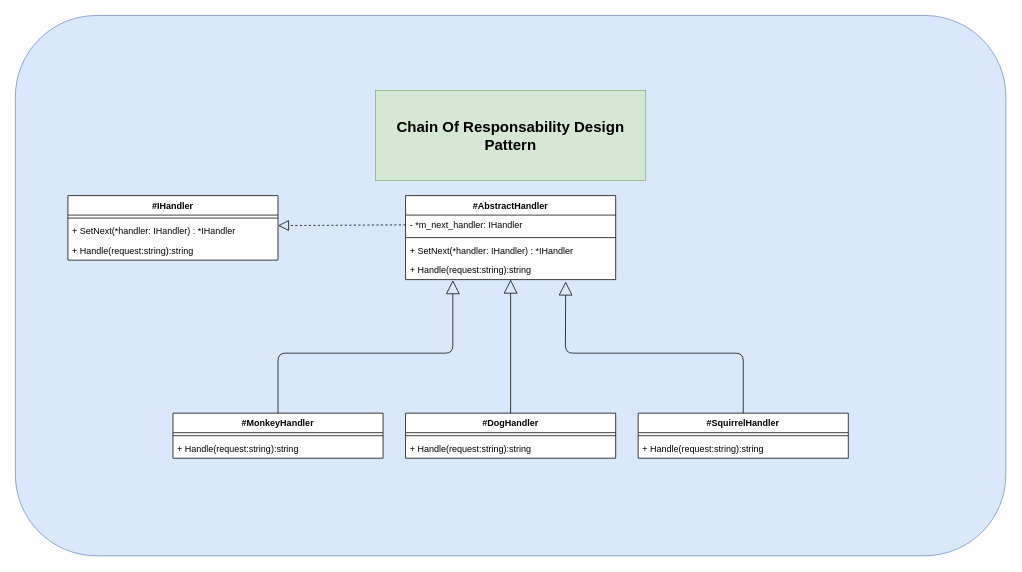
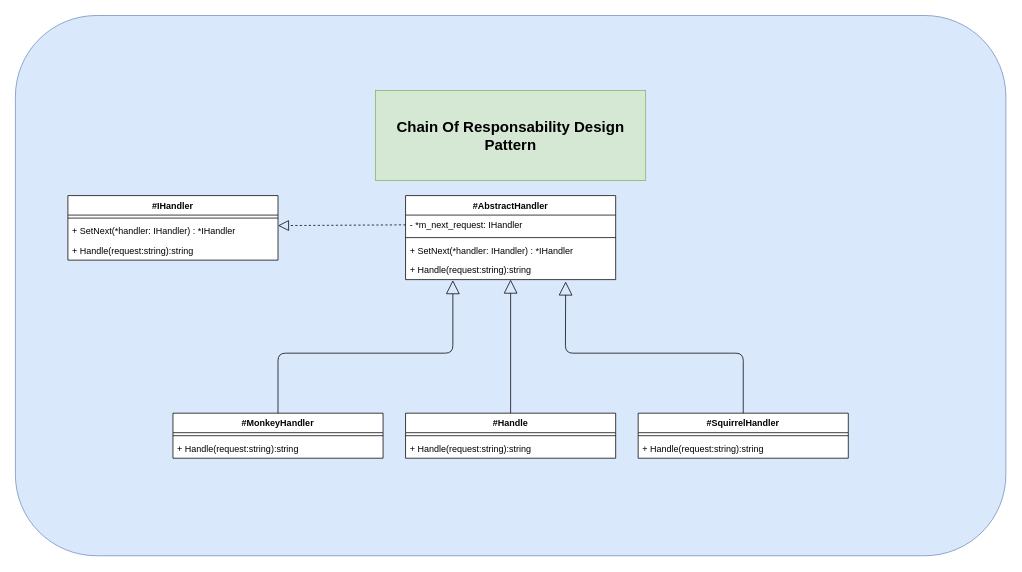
- <mxCell id="8" value="- *m_next_handler: IHandler " style="text;align=left;verticalAlign=top;spacingLeft=4;spacingRight=4;overflow=hidden;rotatable=0;points=[[0,0.5],[1,0.5]];portConstraint=eastwest;swimlaneFillColor=default;" vertex="1" parent="7"><mxGeometry y="26" width="280" height="26" as="geometry" /></mxCell>
+ <mxCell id="8" value="- *m_next_request: IHandler " style="text;align=left;verticalAlign=top;spacingLeft=4;spacingRight=4;overflow=hidden;rotatable=0;points=[[0,0.5],[1,0.5]];portConstraint=eastwest;swimlaneFillColor=default;" vertex="1" parent="7"><mxGeometry y="26" width="280" height="26" as="geometry" /></mxCell>
- <mxCell id="16" value="#DogHandler" style="swimlane;fontStyle=1;align=center;verticalAlign=top;childLayout=stackLayout;horizontal=1;startSize=26;horizontalStack=0;resizeParent=1;resizeParentMax=0;resizeLast=0;collapsible=1;marginBottom=0;swimlaneFillColor=default;" vertex="1" parent="1"><mxGeometry x="540" y="550" width="280" height="60" as="geometry" /></mxCell>
+ <mxCell id="16" value="#Handle" style="swimlane;fontStyle=1;align=center;verticalAlign=top;childLayout=stackLayout;horizontal=1;startSize=26;horizontalStack=0;resizeParent=1;resizeParentMax=0;resizeLast=0;collapsible=1;marginBottom=0;swimlaneFillColor=default;" vertex="1" parent="1"><mxGeometry x="540" y="550" width="280" height="60" as="geometry" /></mxCell>
